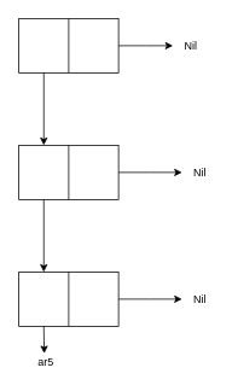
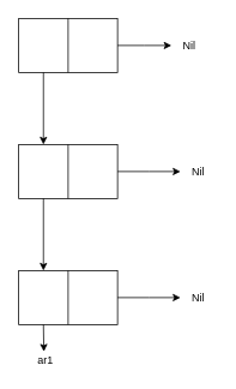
- <mxCell id="17" value="ar5" style="text;html=1;strokeColor=none;fillColor=none;align=center;verticalAlign=middle;whiteSpace=wrap;rounded=0;" vertex="1" parent="1"><mxGeometry x="30" y="390" width="40" height="20" as="geometry" /></mxCell>
+ <mxCell id="17" value="ar1" style="text;html=1;strokeColor=none;fillColor=none;align=center;verticalAlign=middle;whiteSpace=wrap;rounded=0;" vertex="1" parent="1"><mxGeometry x="30" y="390" width="40" height="20" as="geometry" /></mxCell>
